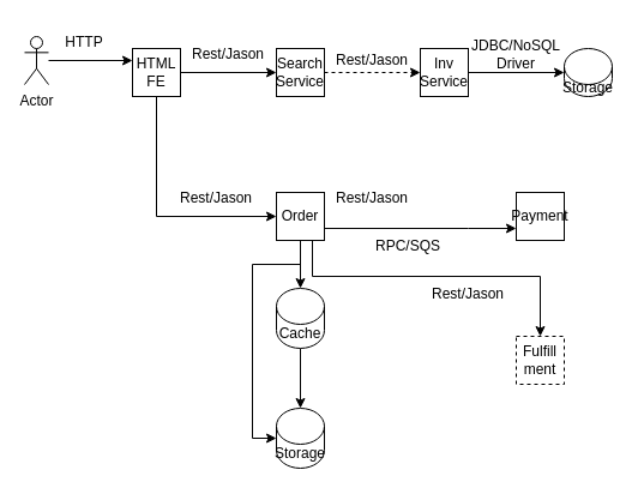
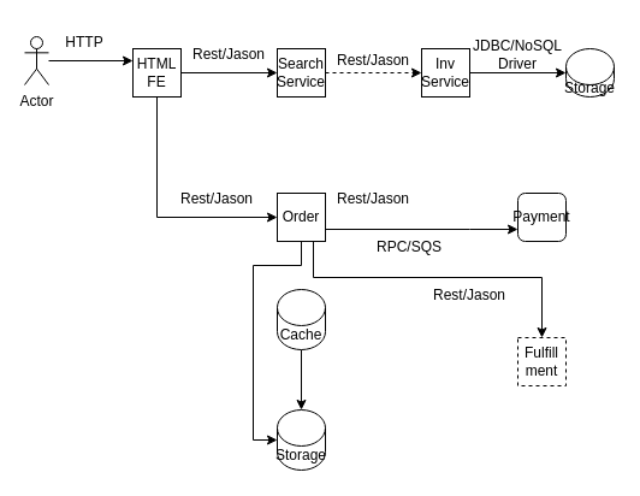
- <mxCell id="23" value="Payment" style="whiteSpace=wrap;html=1;aspect=fixed;" vertex="1" parent="1"><mxGeometry x="430" y="160" width="40" height="40" as="geometry" /></mxCell>
+ <mxCell id="23" value="Payment" style="whiteSpace=wrap;html=1;aspect=fixed;rounded=1;" vertex="1" parent="1"><mxGeometry x="430" y="160" width="40" height="40" as="geometry" /></mxCell>
- <mxCell id="14" style="edgeStyle=orthogonalEdgeStyle;rounded=0;orthogonalLoop=1;jettySize=auto;html=1;entryX=0.5;entryY=0;entryDx=0;entryDy=0;entryPerimeter=0;" edge="1" parent="1" source="18" target="21"><mxGeometry relative="1" as="geometry" /></mxCell>
